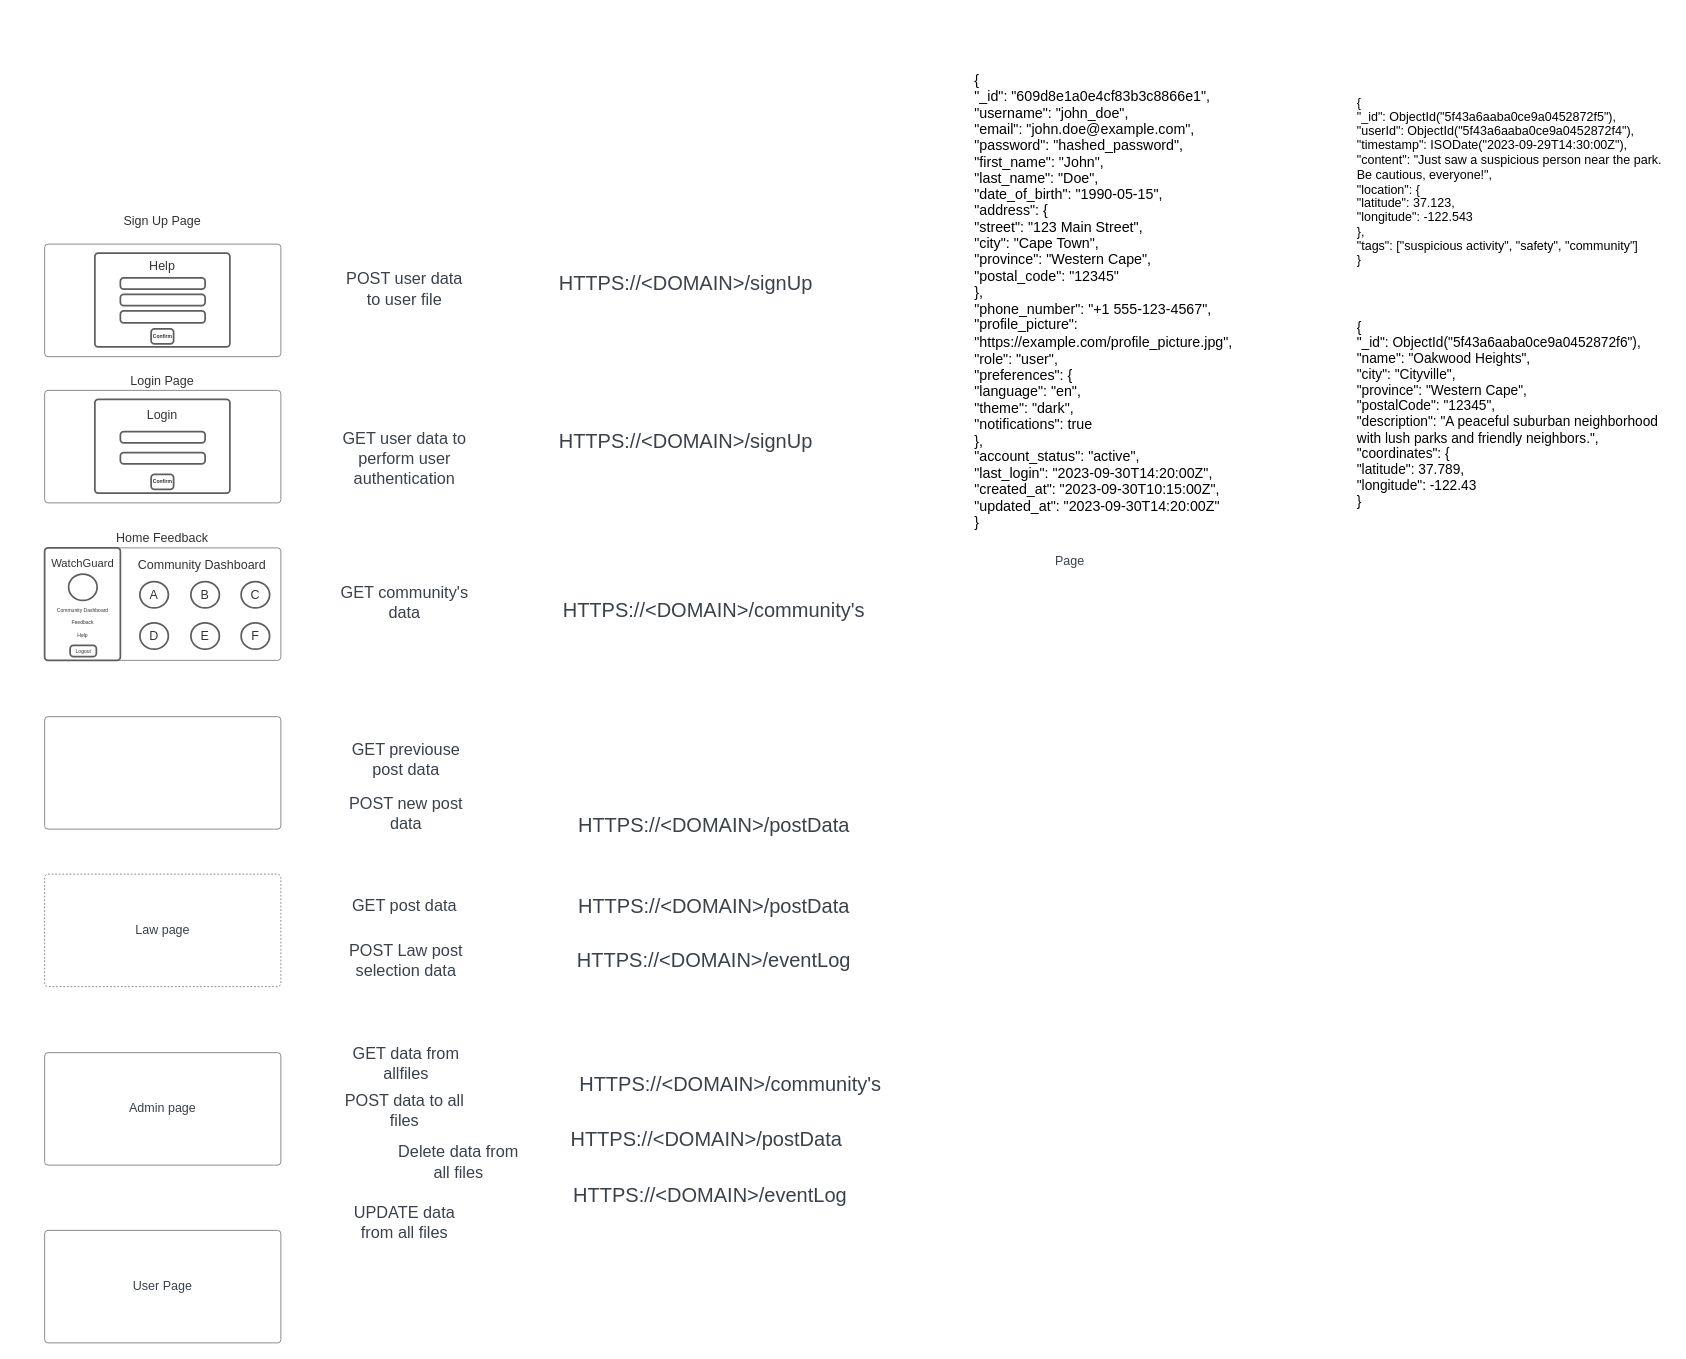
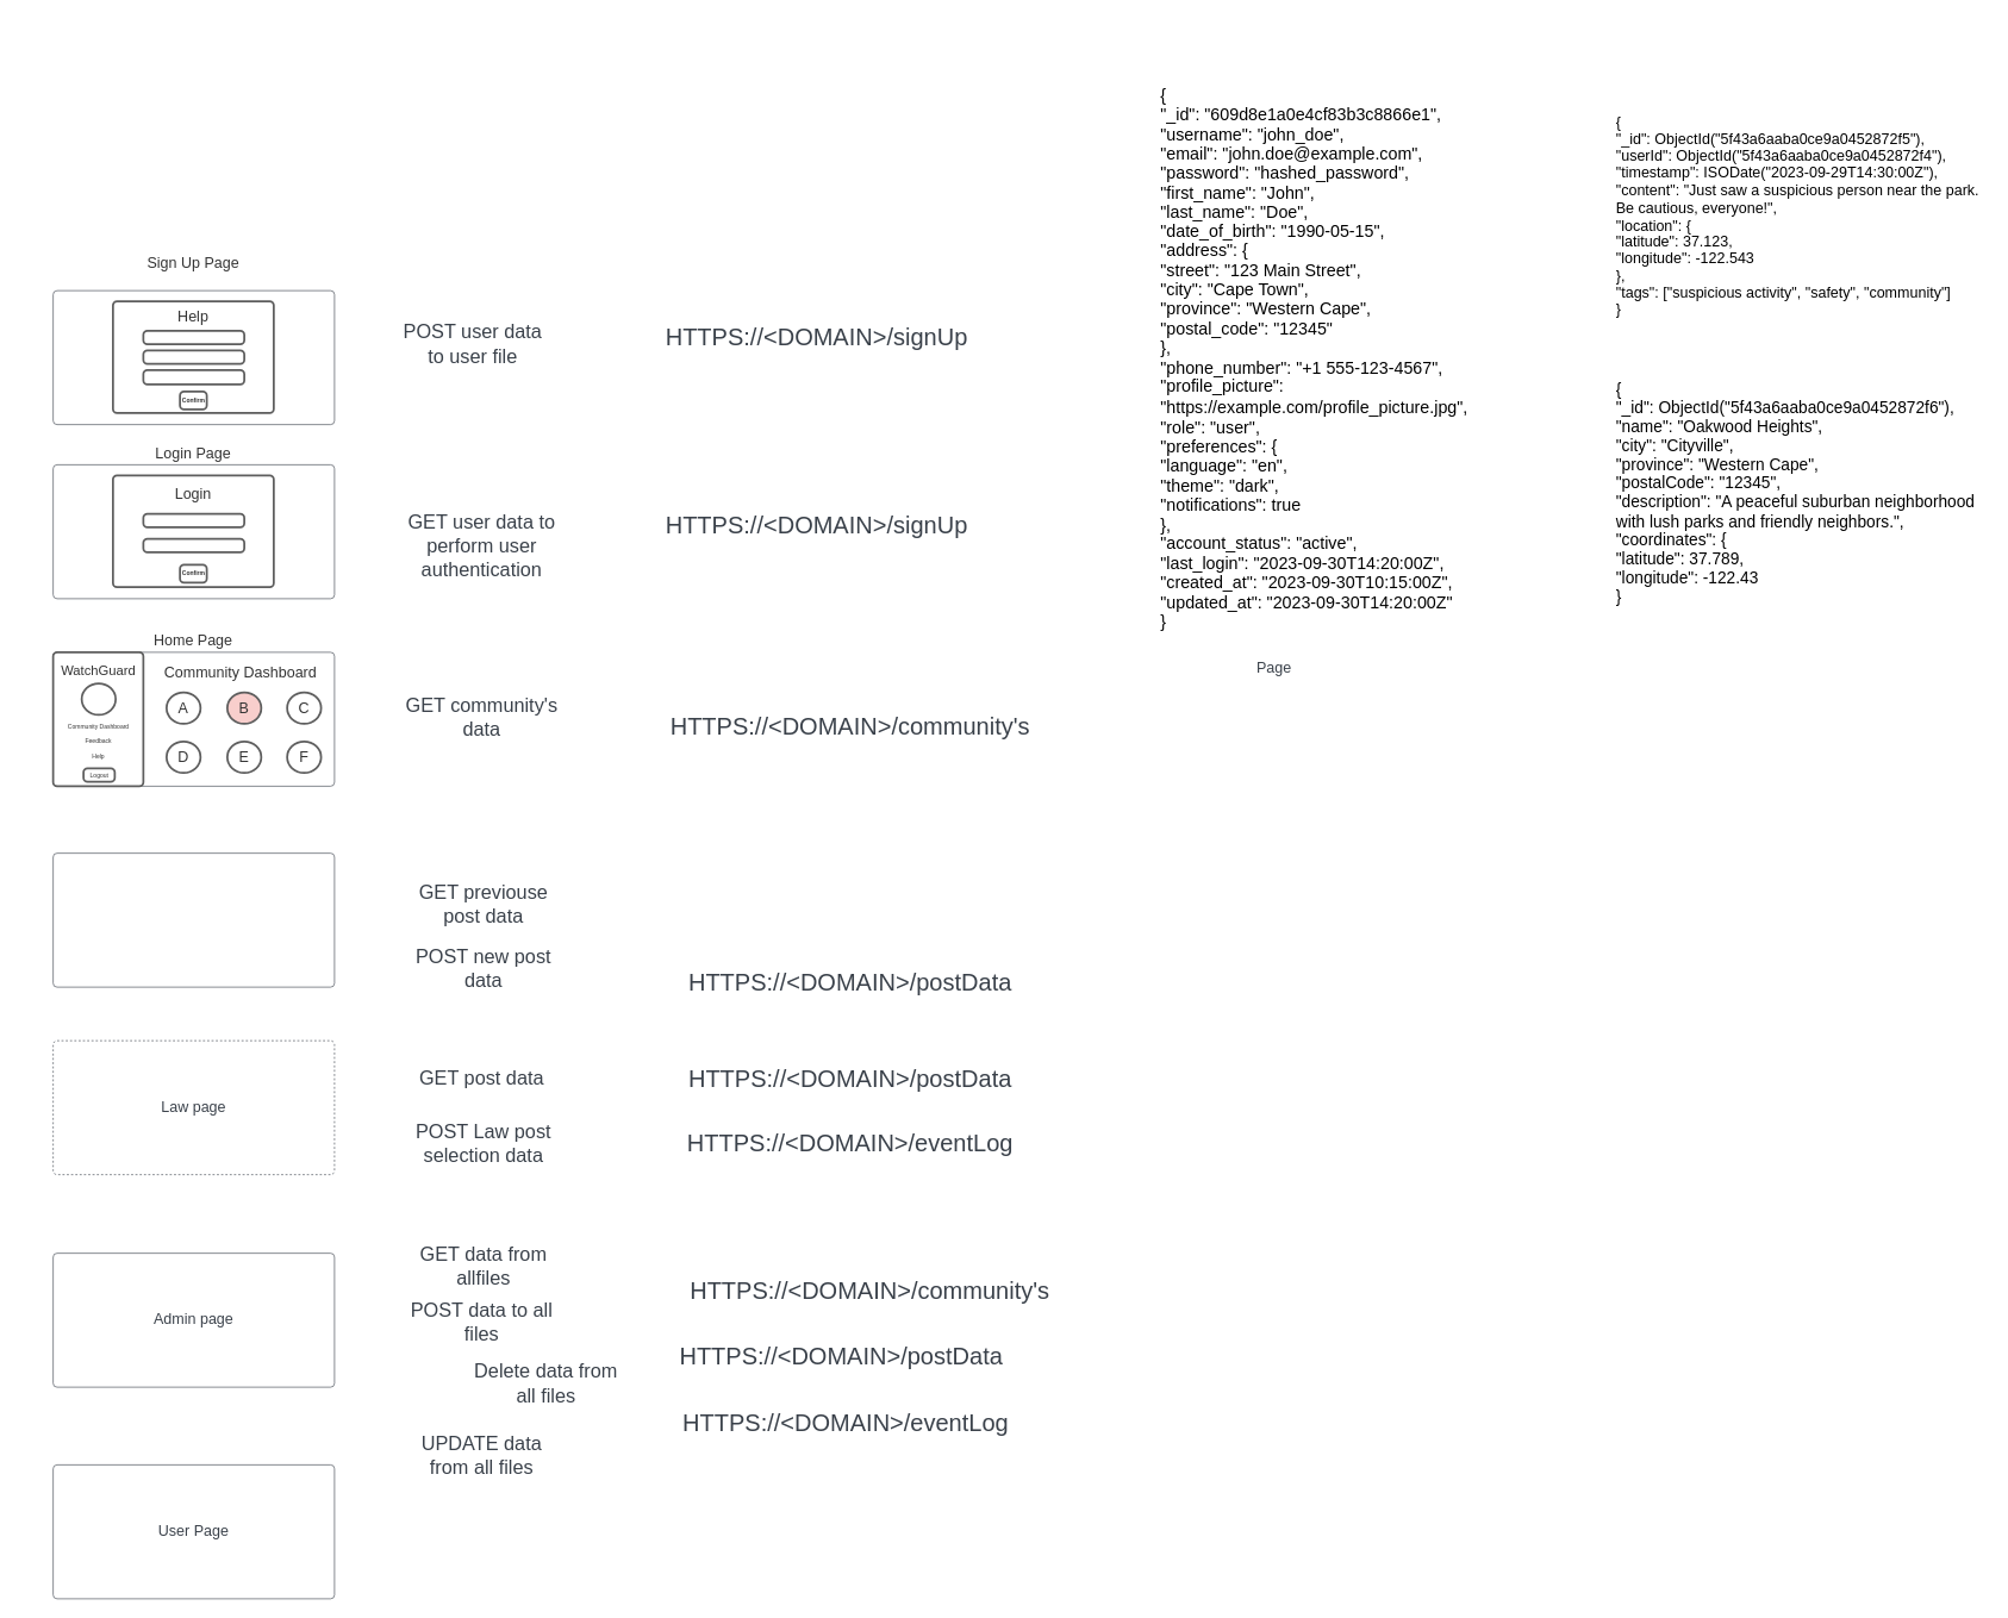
- <mxCell id="6" value="POST user data to user file" style="html=1;overflow=block;blockSpacing=1;whiteSpace=wrap;fontSize=21.7;fontColor=#3a414a;spacing=3.8;strokeOpacity=0;fillOpacity=0;rounded=1;absoluteArcSize=1;arcSize=9;fillColor=#ffffff;strokeWidth=0.8;lucidId=Iu.ANQlsZvO4;" vertex="1" parent="1"><mxGeometry x="449" y="355" width="180" height="60" as="geometry" /></mxCell>
+ <mxCell id="6" value="POST user data to user file" style="html=1;overflow=block;blockSpacing=1;whiteSpace=wrap;fontSize=21.7;fontColor=#3a414a;spacing=3.8;strokeOpacity=0;fillOpacity=0;rounded=1;absoluteArcSize=1;arcSize=9;fillColor=#ffffff;strokeWidth=0.8;lucidId=Iu.ANQlsZvO4;" vertex="1" parent="1"><mxGeometry x="439" y="355" width="180" height="60" as="geometry" /></mxCell>
- <mxCell id="44" value="Home Feedback" style="html=1;overflow=block;blockSpacing=1;whiteSpace=wrap;fontSize=16.7;fontColor=#333333;spacing=3.8;strokeOpacity=0;fillOpacity=0;rounded=1;absoluteArcSize=1;arcSize=9;fillColor=#ffffff;strokeWidth=2.3;lucidId=uG.A5UXUJKnS;" vertex="1" parent="1"><mxGeometry x="126" y="695" width="180" height="45" as="geometry" /></mxCell>
+ <mxCell id="44" value="Home Page" style="html=1;overflow=block;blockSpacing=1;whiteSpace=wrap;fontSize=16.7;fontColor=#333333;spacing=3.8;strokeOpacity=0;fillOpacity=0;rounded=1;absoluteArcSize=1;arcSize=9;fillColor=#ffffff;strokeWidth=2.3;lucidId=uG.A5UXUJKnS;" vertex="1" parent="1"><mxGeometry x="126" y="695" width="180" height="45" as="geometry" /></mxCell>
- <mxCell id="48" value="B" style="html=1;overflow=block;blockSpacing=1;whiteSpace=wrap;ellipse;fontSize=16.7;fontColor=#333333;spacing=3.8;strokeColor=#5e5e5e;strokeOpacity=100;rounded=1;absoluteArcSize=1;arcSize=9;strokeWidth=2.3;lucidId=SH.AgdMWRdDg;" vertex="1" parent="1"><mxGeometry x="254" y="775" width="38" height="35" as="geometry" /></mxCell>
+ <mxCell id="48" value="B" style="html=1;overflow=block;blockSpacing=1;whiteSpace=wrap;ellipse;fontSize=16.7;fontColor=#333333;spacing=3.8;strokeColor=#5e5e5e;strokeOpacity=100;rounded=1;absoluteArcSize=1;arcSize=9;strokeWidth=2.3;lucidId=SH.AgdMWRdDg;fillColor=#f8cecc;" vertex="1" parent="1"><mxGeometry x="254" y="775" width="38" height="35" as="geometry" /></mxCell>
